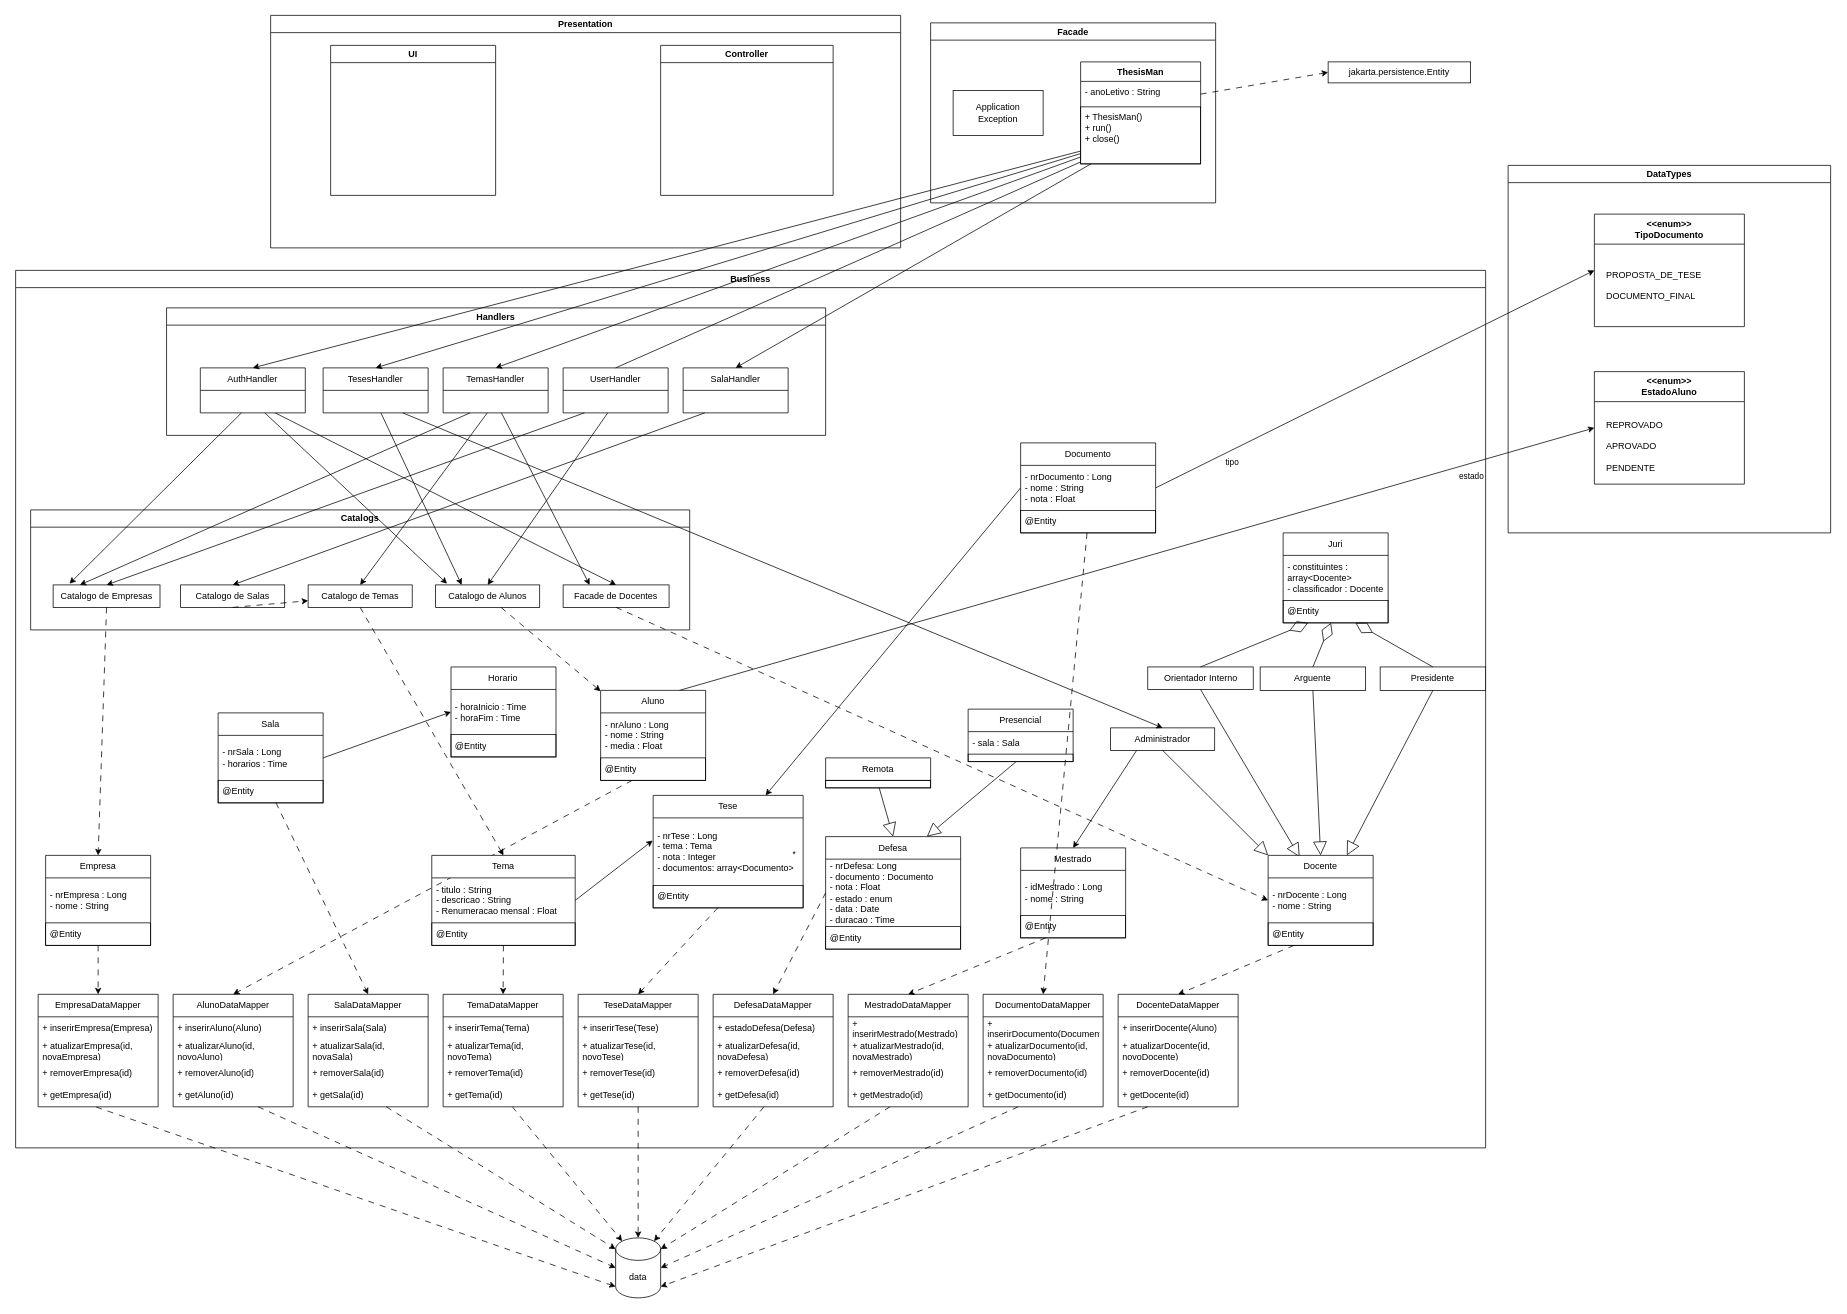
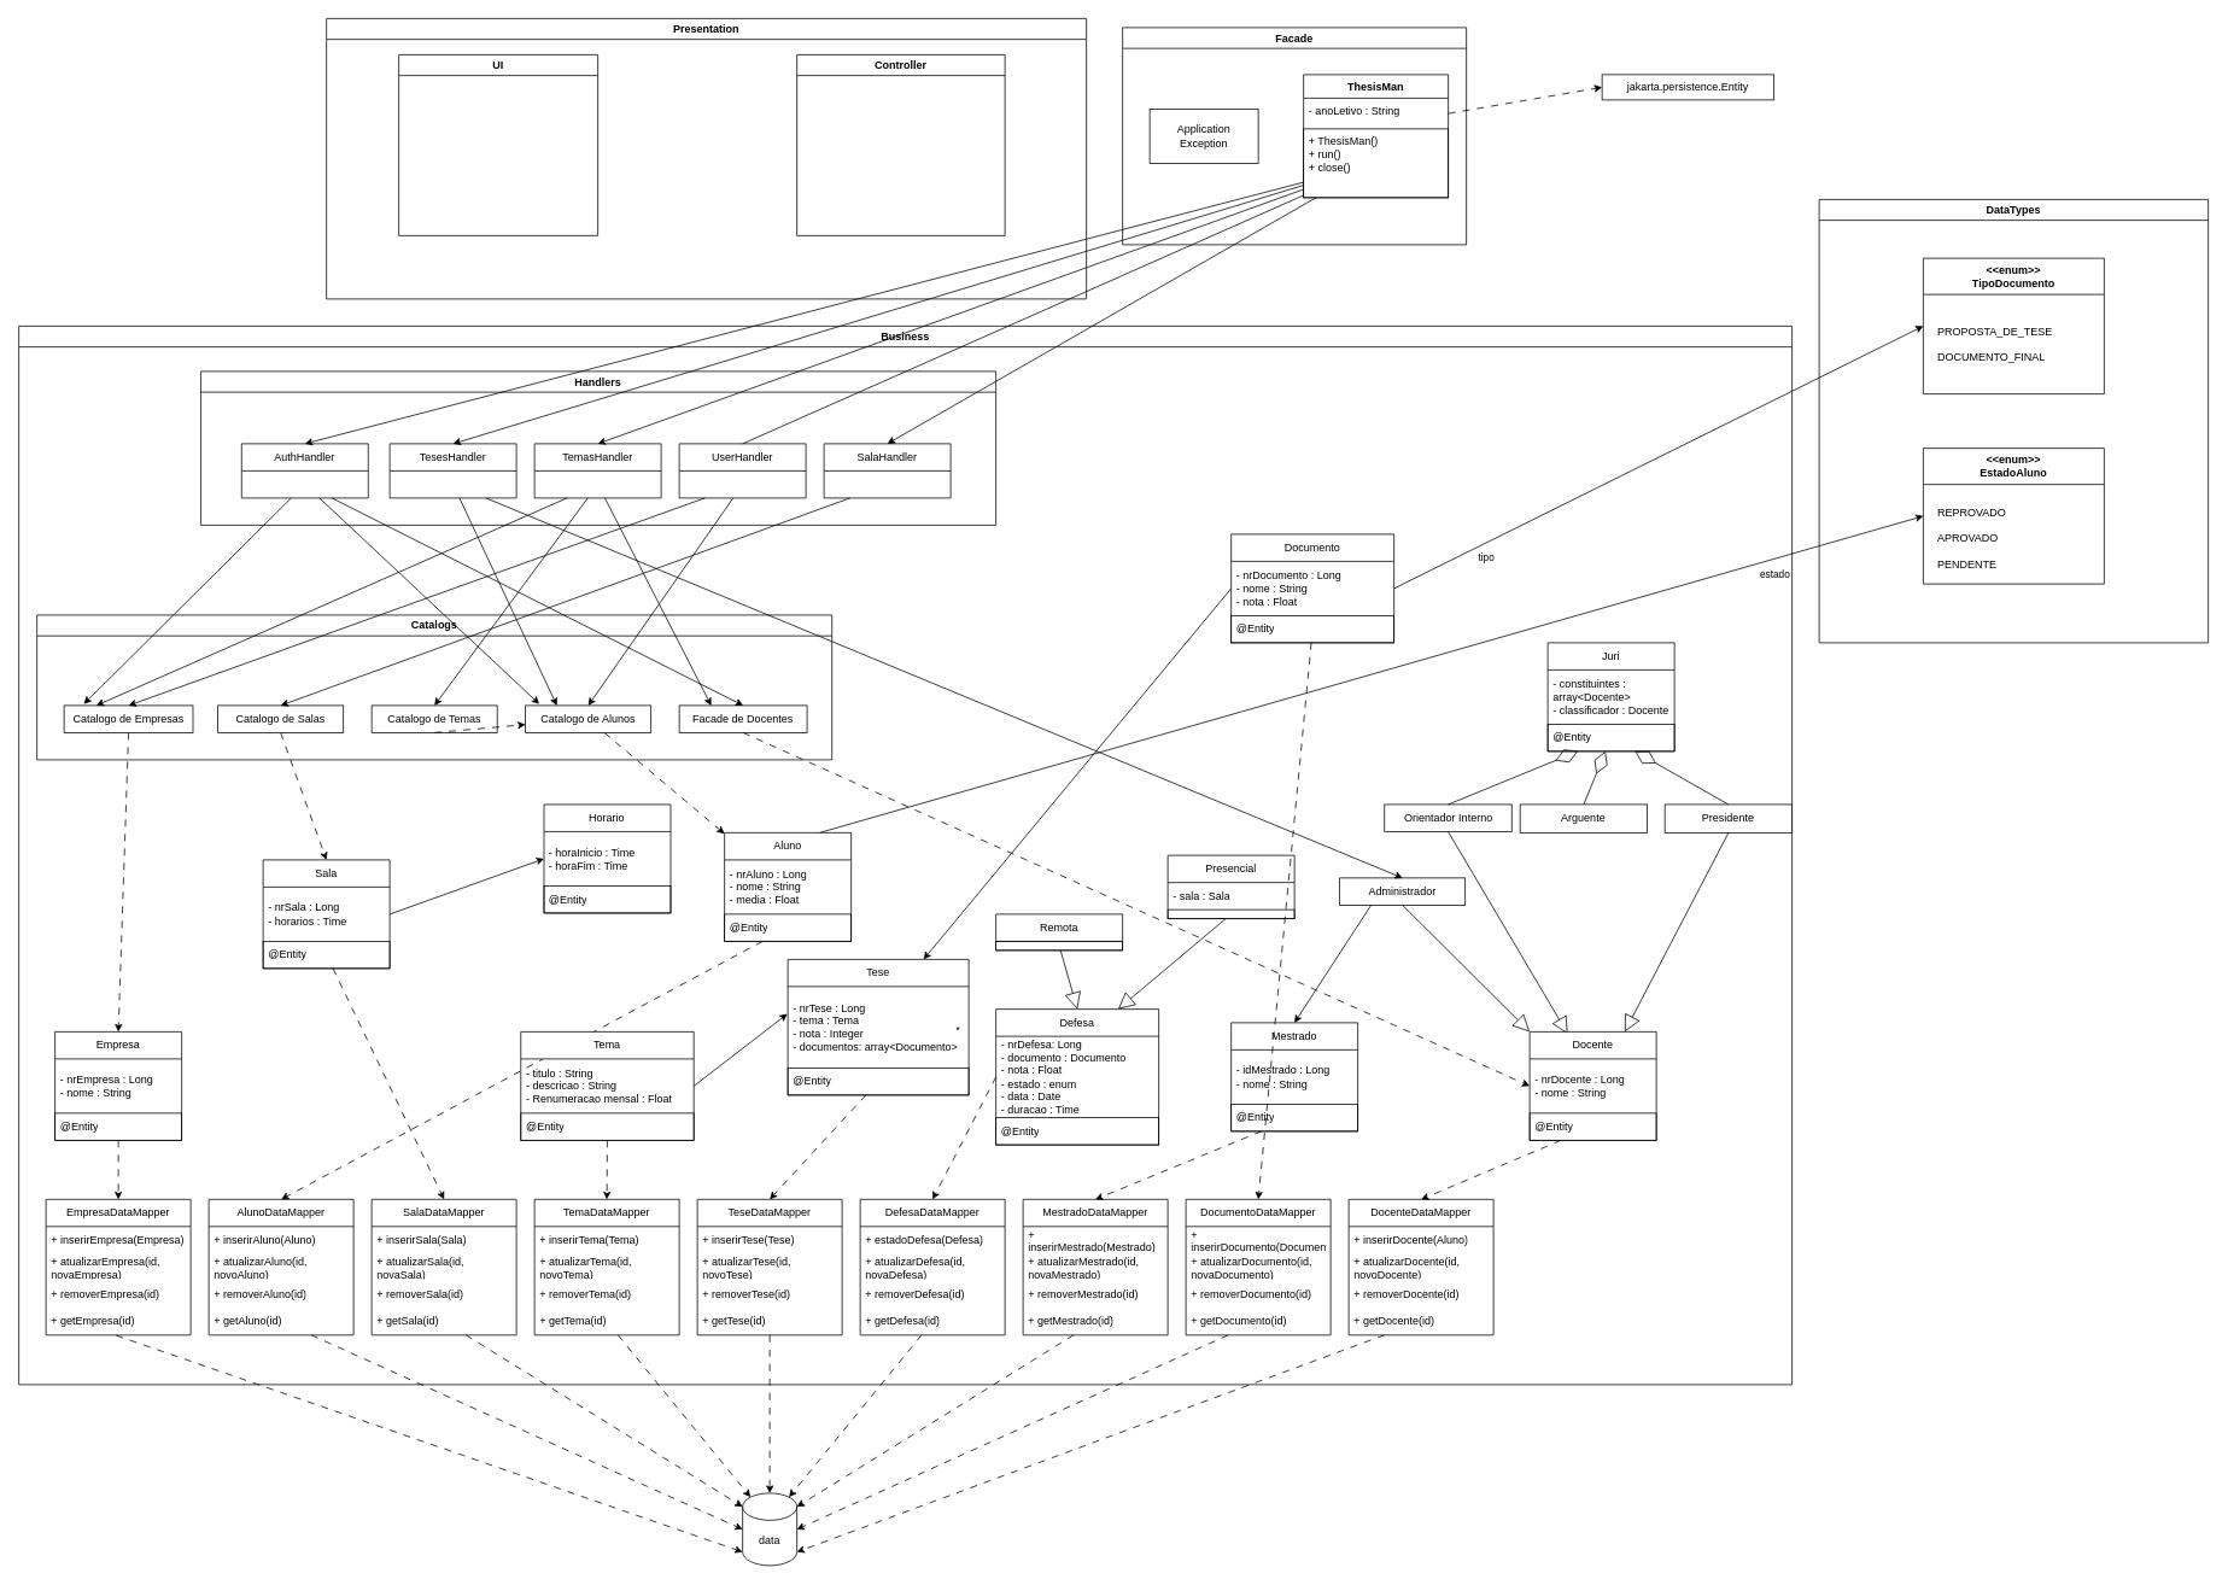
- <mxCell id="59" value="" style="endArrow=classic;html=1;rounded=0;exitX=0.5;exitY=1;exitDx=0;exitDy=0;dashed=1;dashPattern=8 8;" parent="7" source="31" target="30" edge="1"><mxGeometry width="50" height="50" relative="1" as="geometry"><mxPoint x="1368.89" y="510" as="sourcePoint" /><mxPoint x="1368.89" y="620" as="targetPoint" /></mxGeometry></mxCell>
+ <mxCell id="59" value="" style="endArrow=classic;html=1;rounded=0;exitX=0.5;exitY=1;exitDx=0;exitDy=0;entryX=0.5;entryY=0;entryDx=0;entryDy=0;dashed=1;dashPattern=8 8;" parent="7" source="31" target="42" edge="1"><mxGeometry width="50" height="50" relative="1" as="geometry"><mxPoint x="1368.89" y="510" as="sourcePoint" /><mxPoint x="1368.89" y="620" as="targetPoint" /></mxGeometry></mxCell>
- <mxCell id="49" value="" style="endArrow=classic;html=1;rounded=0;exitX=0.5;exitY=1;exitDx=0;exitDy=0;entryX=0.5;entryY=0;entryDx=0;entryDy=0;dashed=1;dashPattern=8 8;" parent="7" source="30" target="140" edge="1"><mxGeometry width="50" height="50" relative="1" as="geometry"><mxPoint x="1065" y="500" as="sourcePoint" /><mxPoint x="787" y="710" as="targetPoint" /></mxGeometry></mxCell>
+ <mxCell id="49" value="" style="endArrow=classic;html=1;rounded=0;exitX=0.5;exitY=1;exitDx=0;exitDy=0;dashed=1;dashPattern=8 8;" parent="7" source="30" target="28" edge="1"><mxGeometry width="50" height="50" relative="1" as="geometry"><mxPoint x="1065" y="500" as="sourcePoint" /><mxPoint x="787" y="710" as="targetPoint" /></mxGeometry></mxCell>
- <mxCell id="12" value="" style="endArrow=block;endSize=16;endFill=0;html=1;rounded=0;entryX=0.5;entryY=0;entryDx=0;entryDy=0;exitX=0.5;exitY=1;exitDx=0;exitDy=0;" parent="7" source="10" target="55" edge="1"><mxGeometry width="160" relative="1" as="geometry"><mxPoint x="1790" y="550" as="sourcePoint" /><mxPoint x="1538.13" y="820.25" as="targetPoint" /><Array as="points" /></mxGeometry></mxCell>
